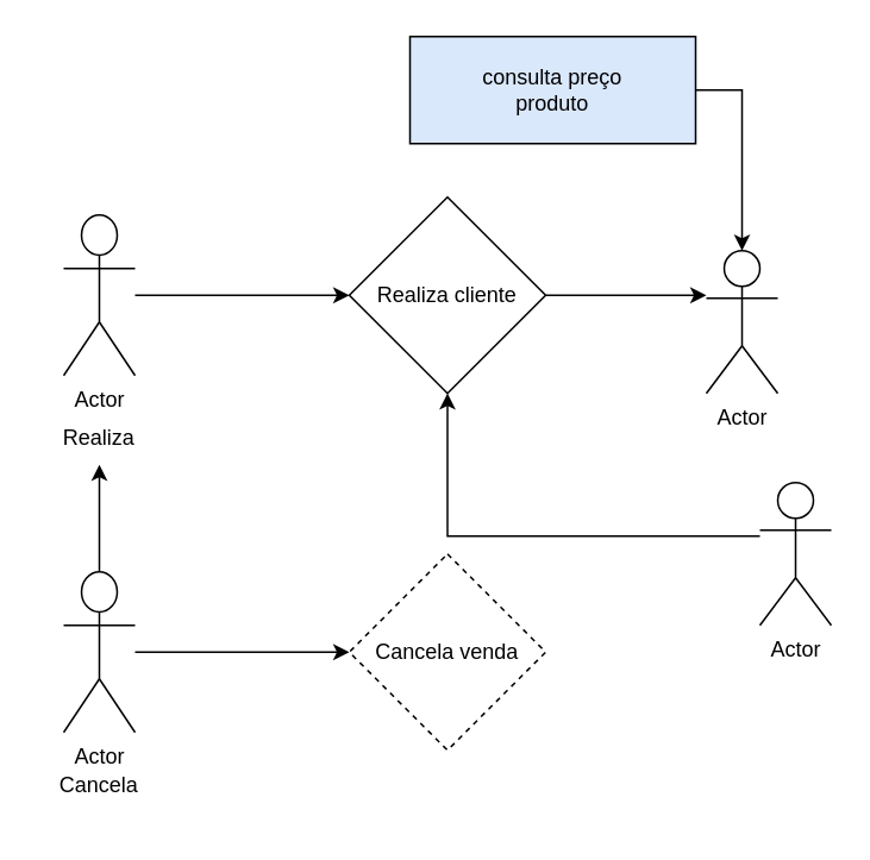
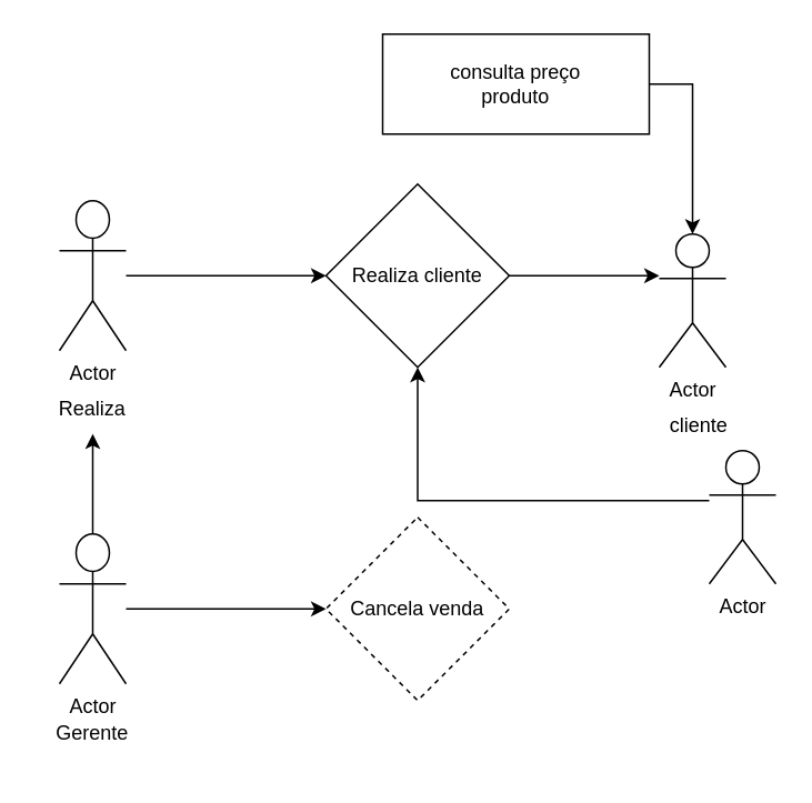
- <mxCell id="13" value="&lt;div&gt;consulta preço&lt;/div&gt;&lt;div&gt;produto&lt;br&gt;&lt;/div&gt;" style="rounded=0;whiteSpace=wrap;html=1;labelBackgroundColor=none;fillColor=#dae8fc;" vertex="1" parent="1"><mxGeometry x="229" y="20" width="160" height="60" as="geometry" /></mxCell>
+ <mxCell id="13" value="&lt;div&gt;consulta preço&lt;/div&gt;&lt;div&gt;produto&lt;br&gt;&lt;/div&gt;" style="rounded=0;whiteSpace=wrap;html=1;labelBackgroundColor=none;" vertex="1" parent="1"><mxGeometry x="229" y="20" width="160" height="60" as="geometry" /></mxCell>
+ <mxCell id="15" value="cliente" style="text;html=1;strokeColor=none;fillColor=none;align=center;verticalAlign=middle;whiteSpace=wrap;rounded=0;labelBackgroundColor=none;" vertex="1" parent="1"><mxGeometry x="389" y="240" width="60" height="30" as="geometry" /></mxCell>
- <mxCell id="11" value="Cancela" style="text;html=1;strokeColor=none;fillColor=none;align=center;verticalAlign=middle;whiteSpace=wrap;rounded=0;labelBackgroundColor=none;" vertex="1" parent="1"><mxGeometry x="20" y="420" width="70" height="40" as="geometry" /></mxCell>
+ <mxCell id="11" value="Gerente" style="text;html=1;strokeColor=none;fillColor=none;align=center;verticalAlign=middle;whiteSpace=wrap;rounded=0;labelBackgroundColor=none;" vertex="1" parent="1"><mxGeometry x="20" y="420" width="70" height="40" as="geometry" /></mxCell>
